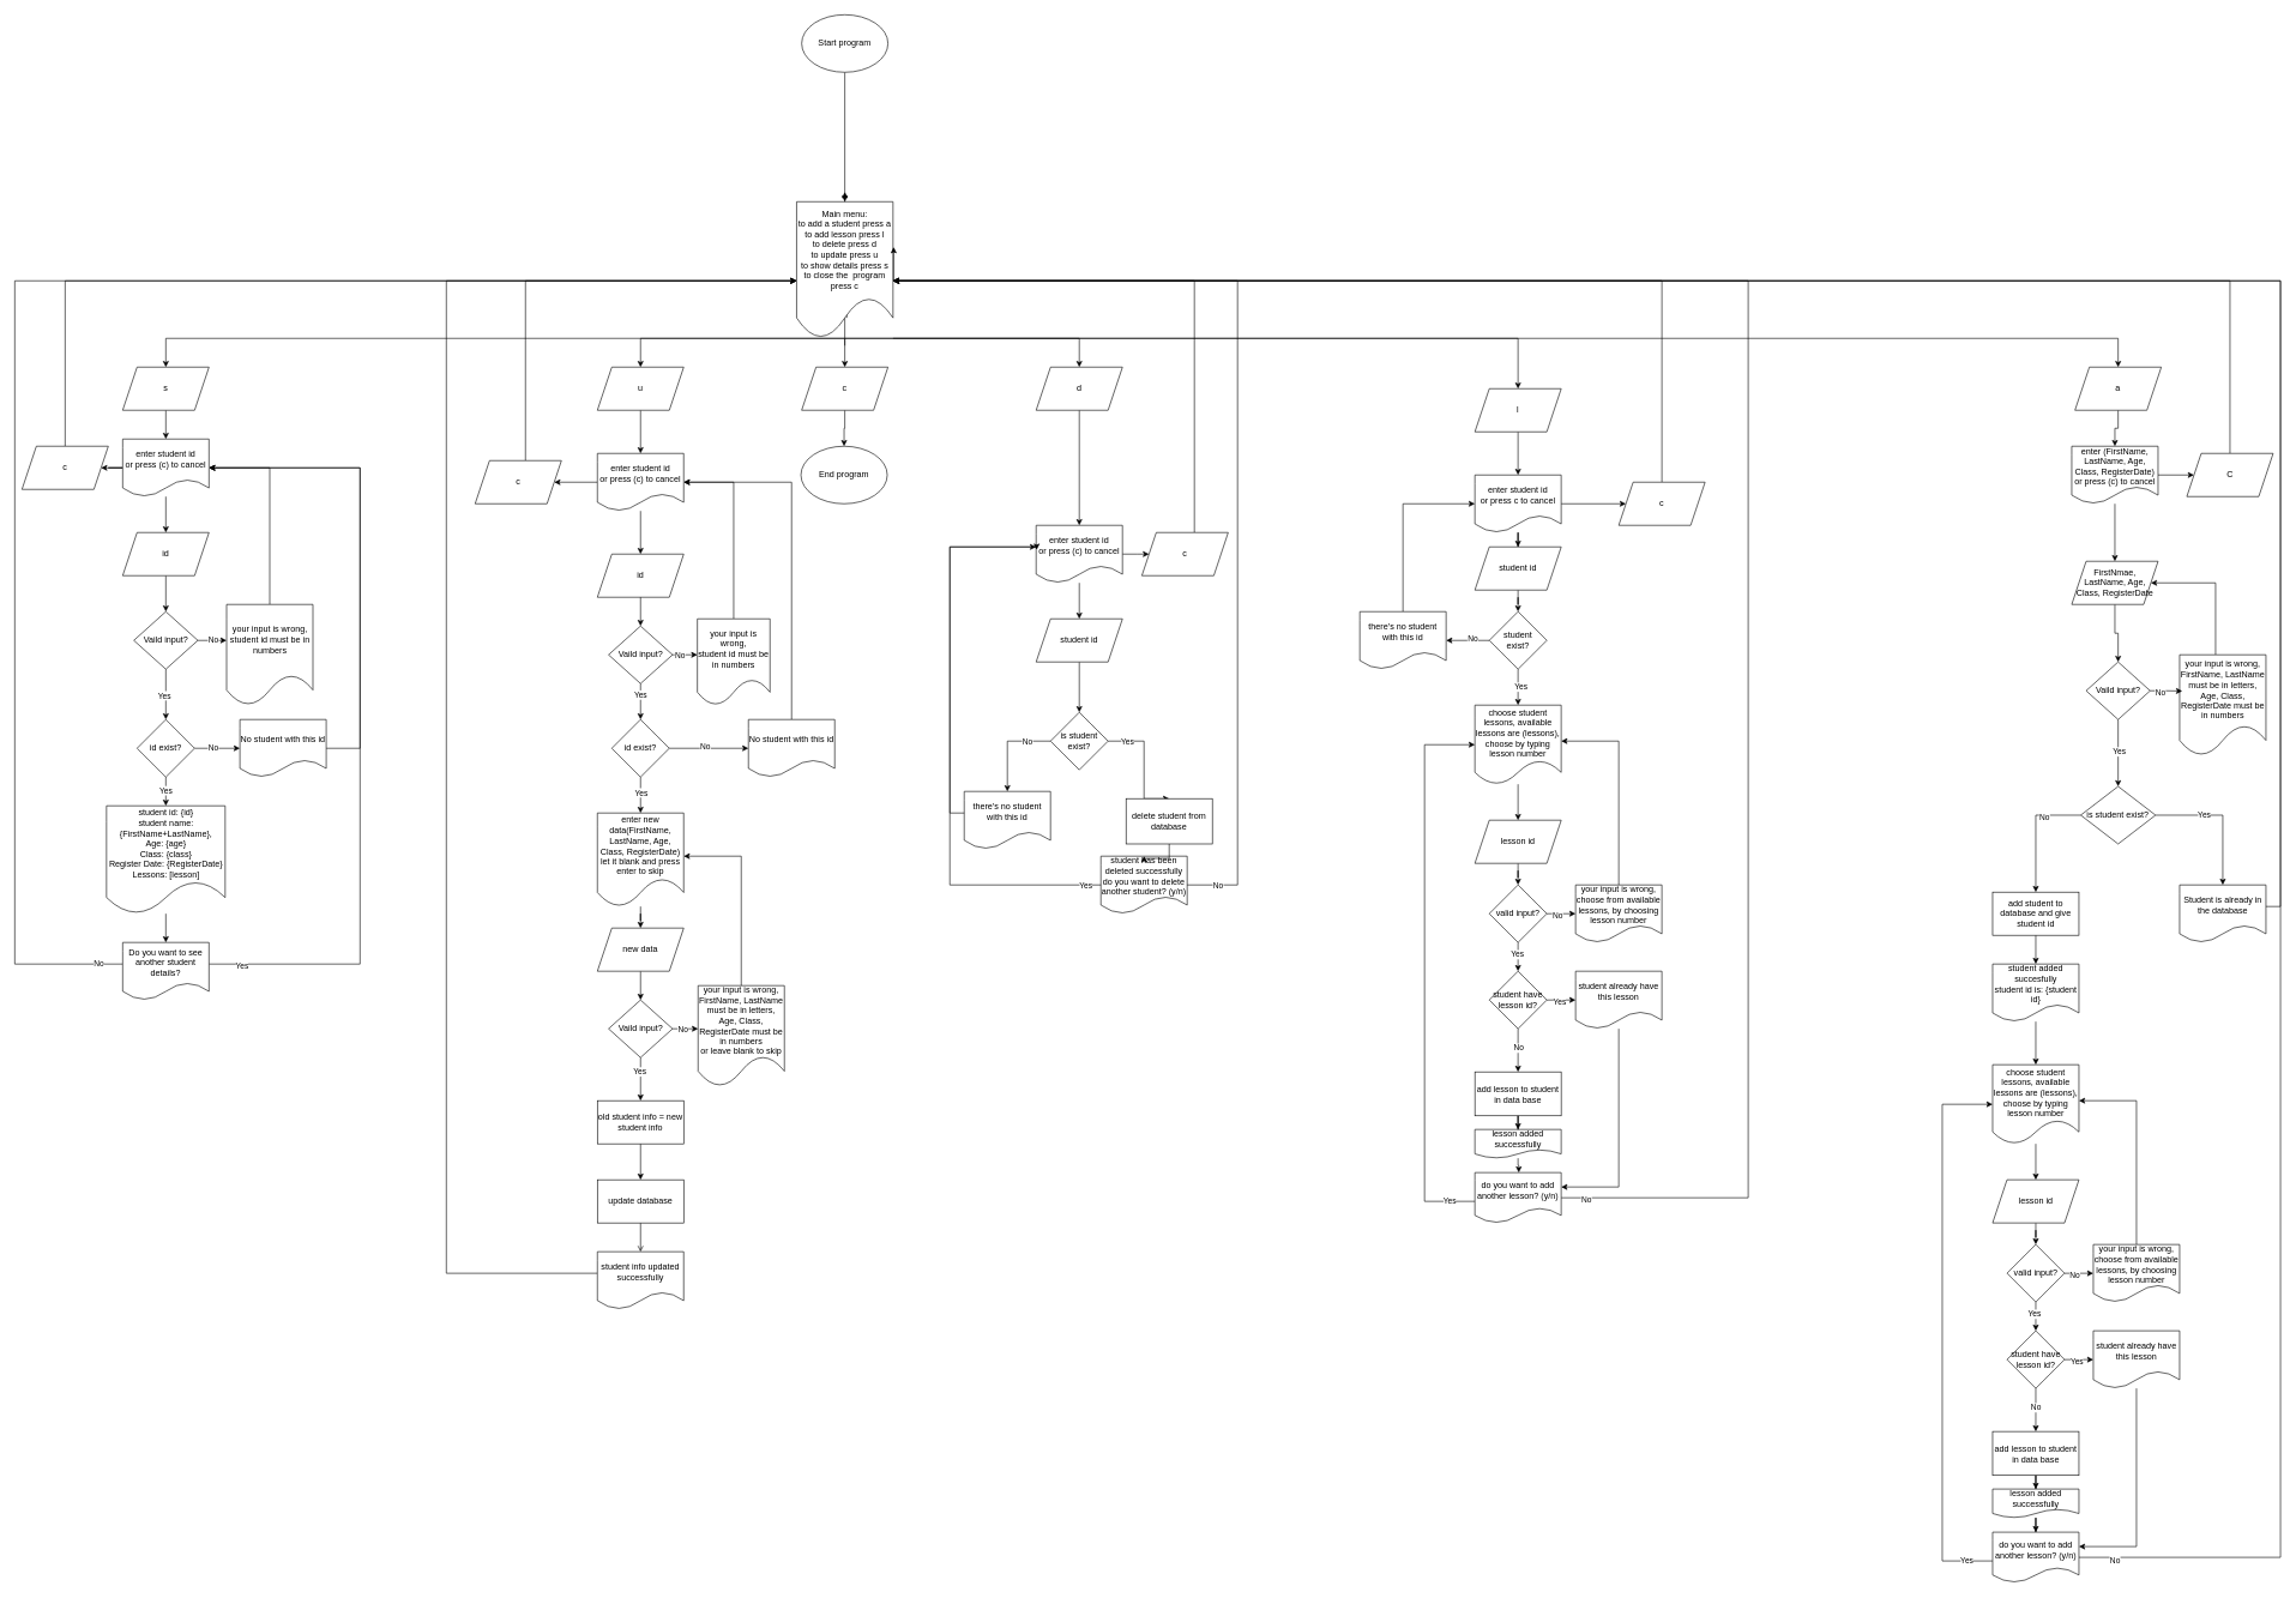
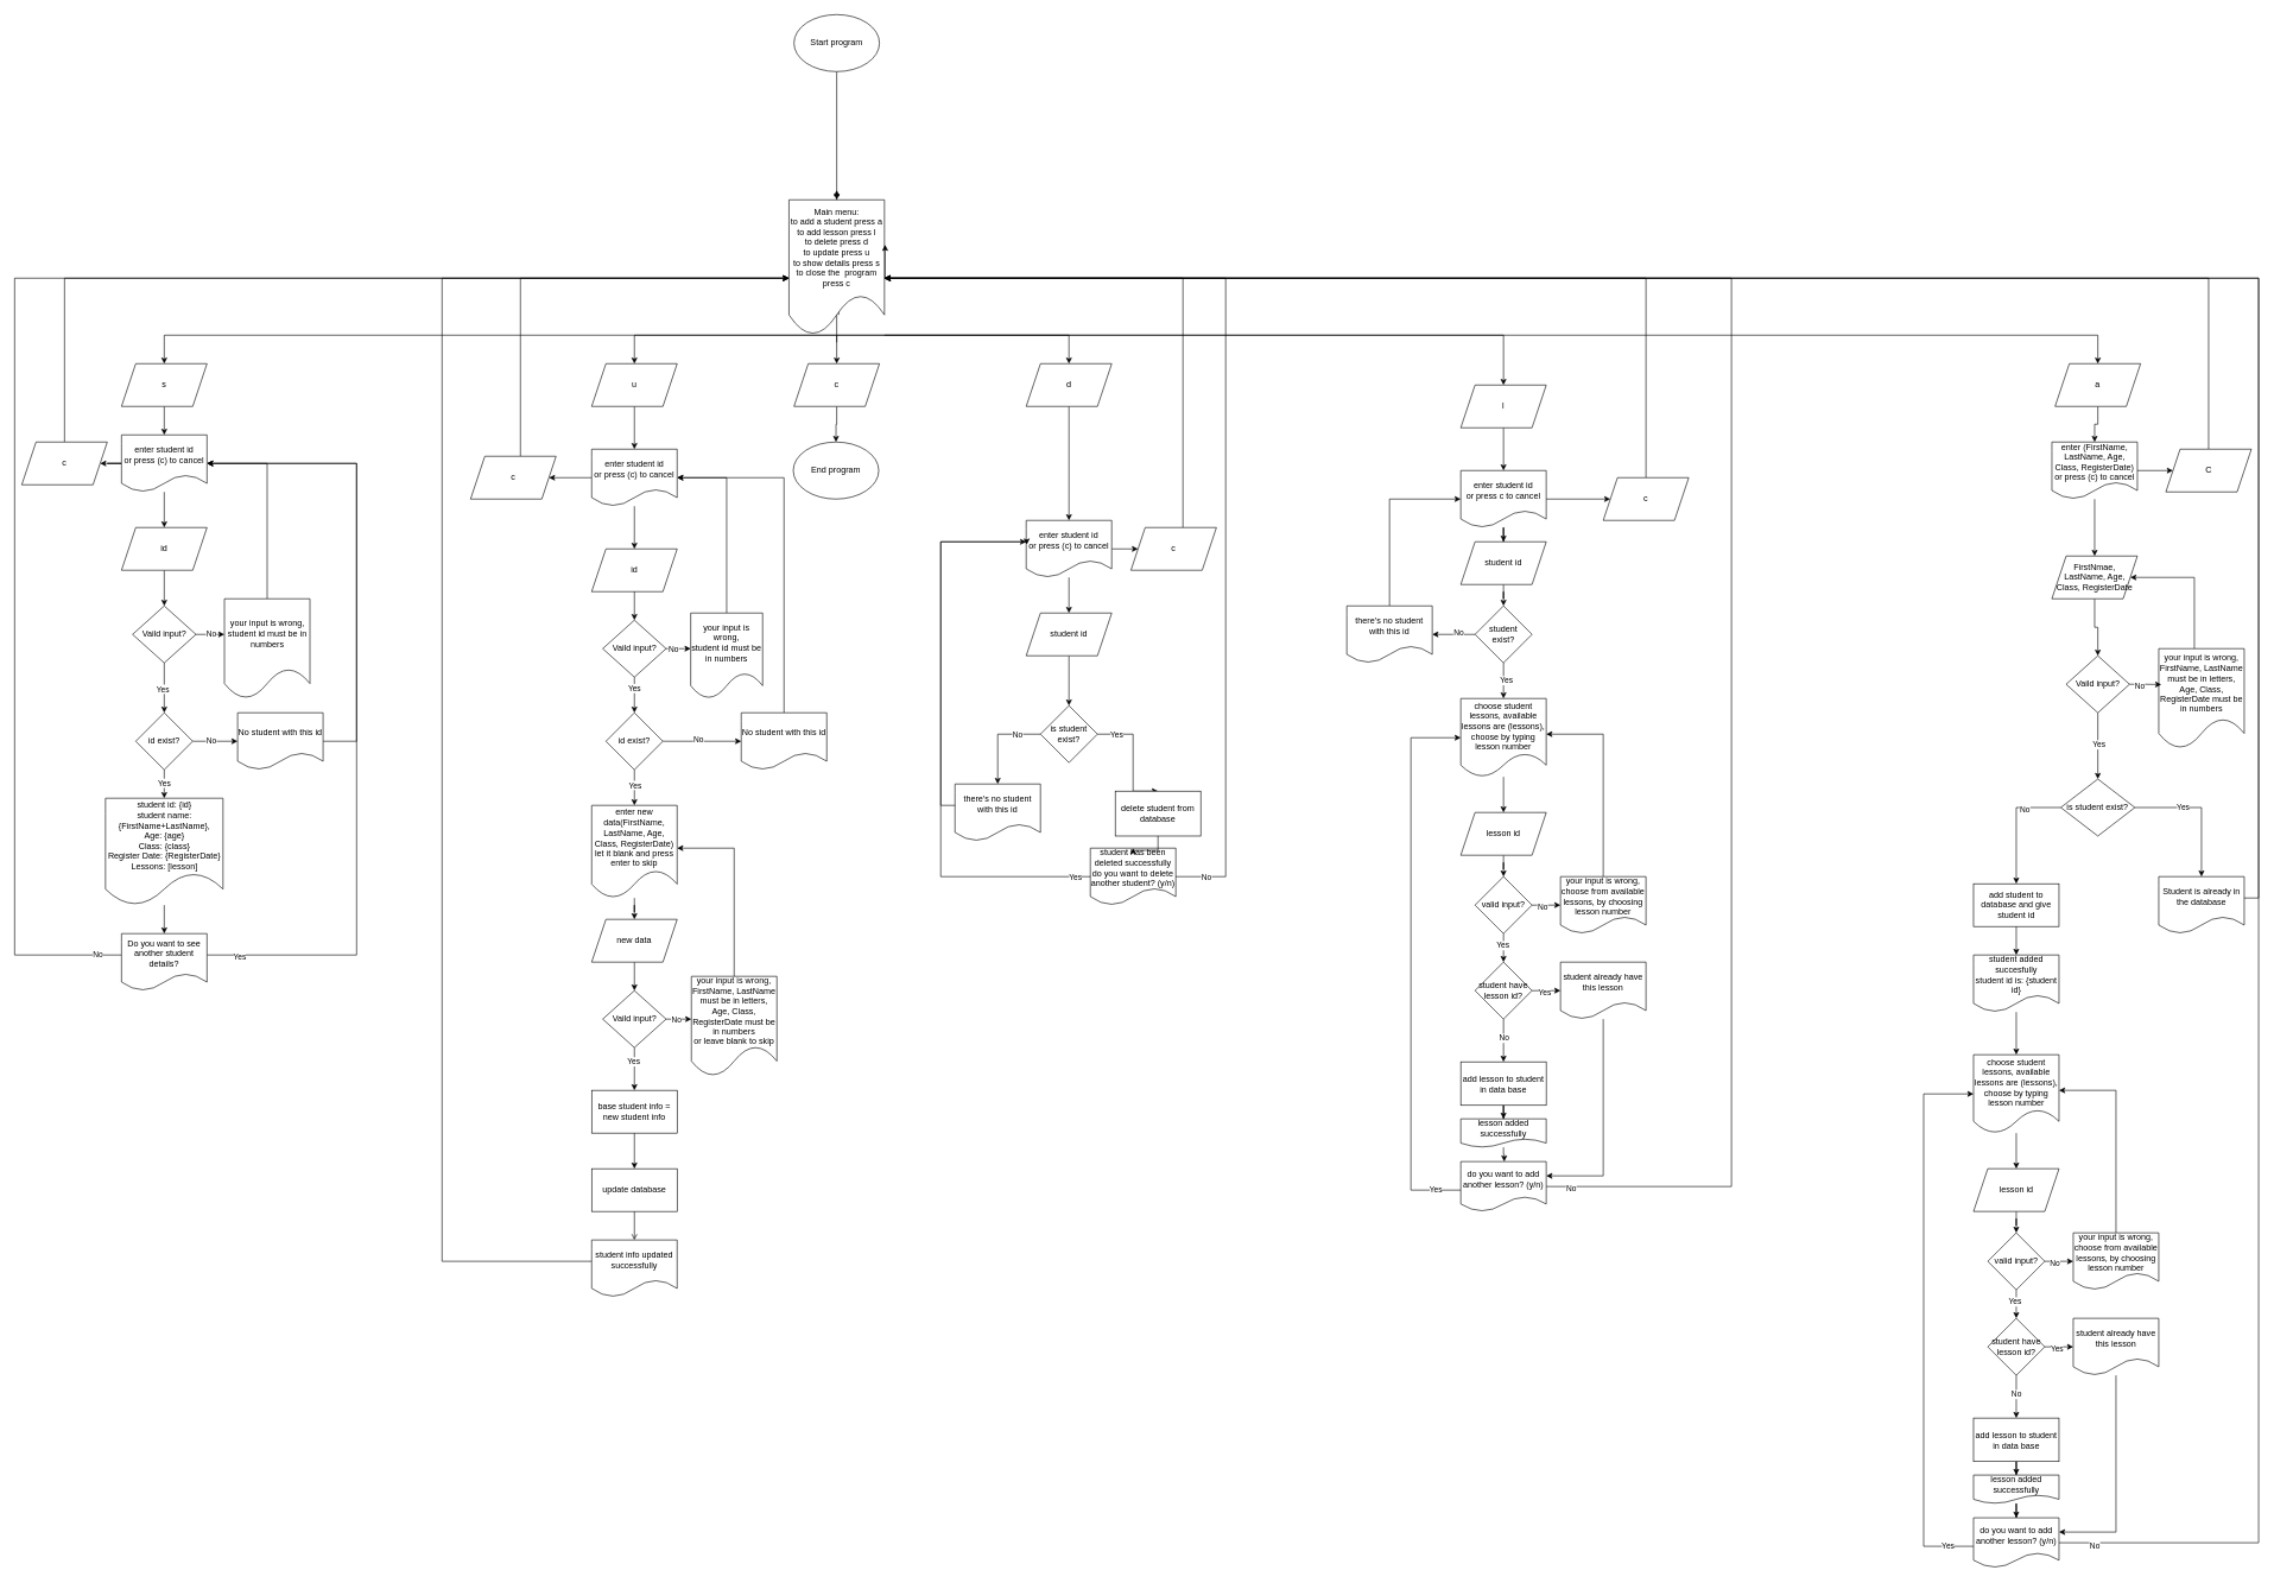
- <mxCell id="101" value="old student info = new student info" style="rounded=0;whiteSpace=wrap;html=1;" parent="1" vertex="1"><mxGeometry x="830" y="1530" width="120" height="60" as="geometry" /></mxCell>
+ <mxCell id="101" value="base student info = new student info" style="rounded=0;whiteSpace=wrap;html=1;" parent="1" vertex="1"><mxGeometry x="830" y="1530" width="120" height="60" as="geometry" /></mxCell>
